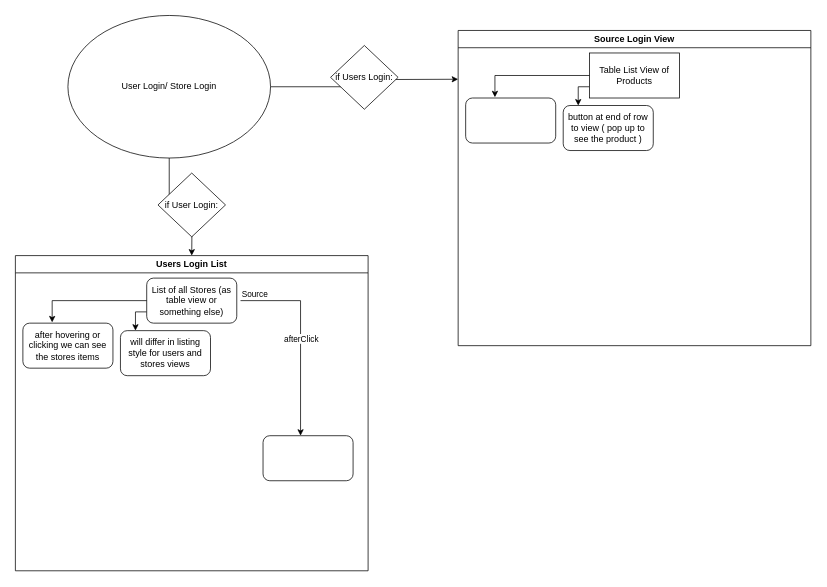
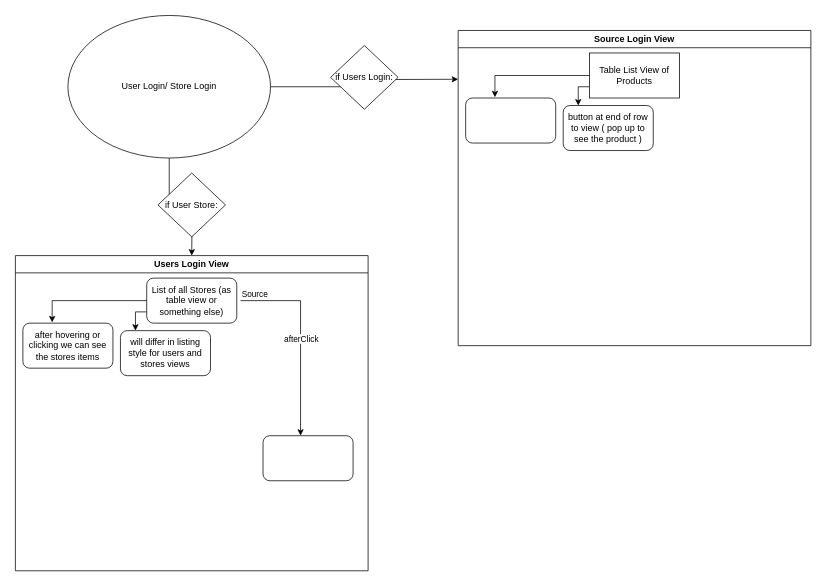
- <mxCell id="14" value="if User Login:" style="text;html=1;whiteSpace=wrap;strokeColor=none;fillColor=none;align=center;verticalAlign=middle;rounded=0;" vertex="1" parent="1"><mxGeometry x="205" y="257.5" width="100" height="30" as="geometry" /></mxCell>
+ <mxCell id="14" value="if User Store:" style="text;html=1;whiteSpace=wrap;strokeColor=none;fillColor=none;align=center;verticalAlign=middle;rounded=0;" vertex="1" parent="1"><mxGeometry x="205" y="257.5" width="100" height="30" as="geometry" /></mxCell>
- <mxCell id="16" value="&lt;div&gt;Users Login List&lt;/div&gt;" style="swimlane;whiteSpace=wrap;html=1;" vertex="1" parent="1"><mxGeometry x="20" y="340" width="470" height="420" as="geometry" /></mxCell>
+ <mxCell id="16" value="&lt;div&gt;Users Login View&lt;/div&gt;" style="swimlane;whiteSpace=wrap;html=1;" vertex="1" parent="1"><mxGeometry x="20" y="340" width="470" height="420" as="geometry" /></mxCell>
